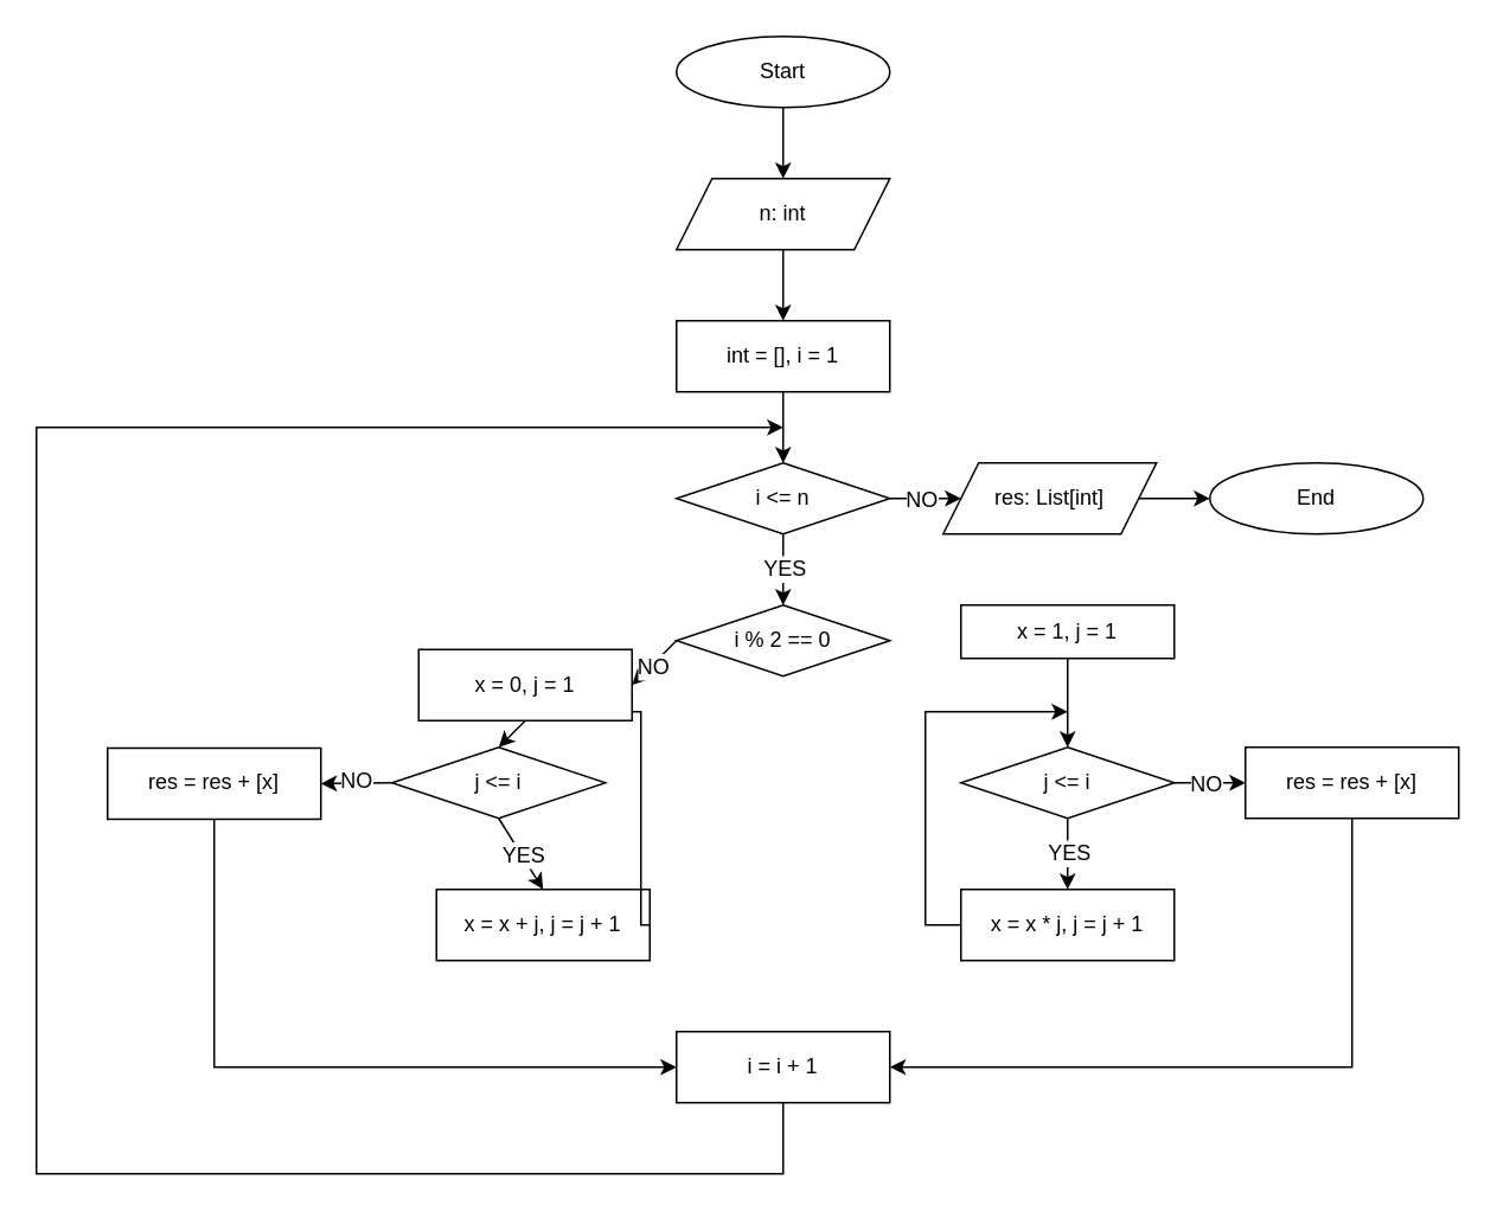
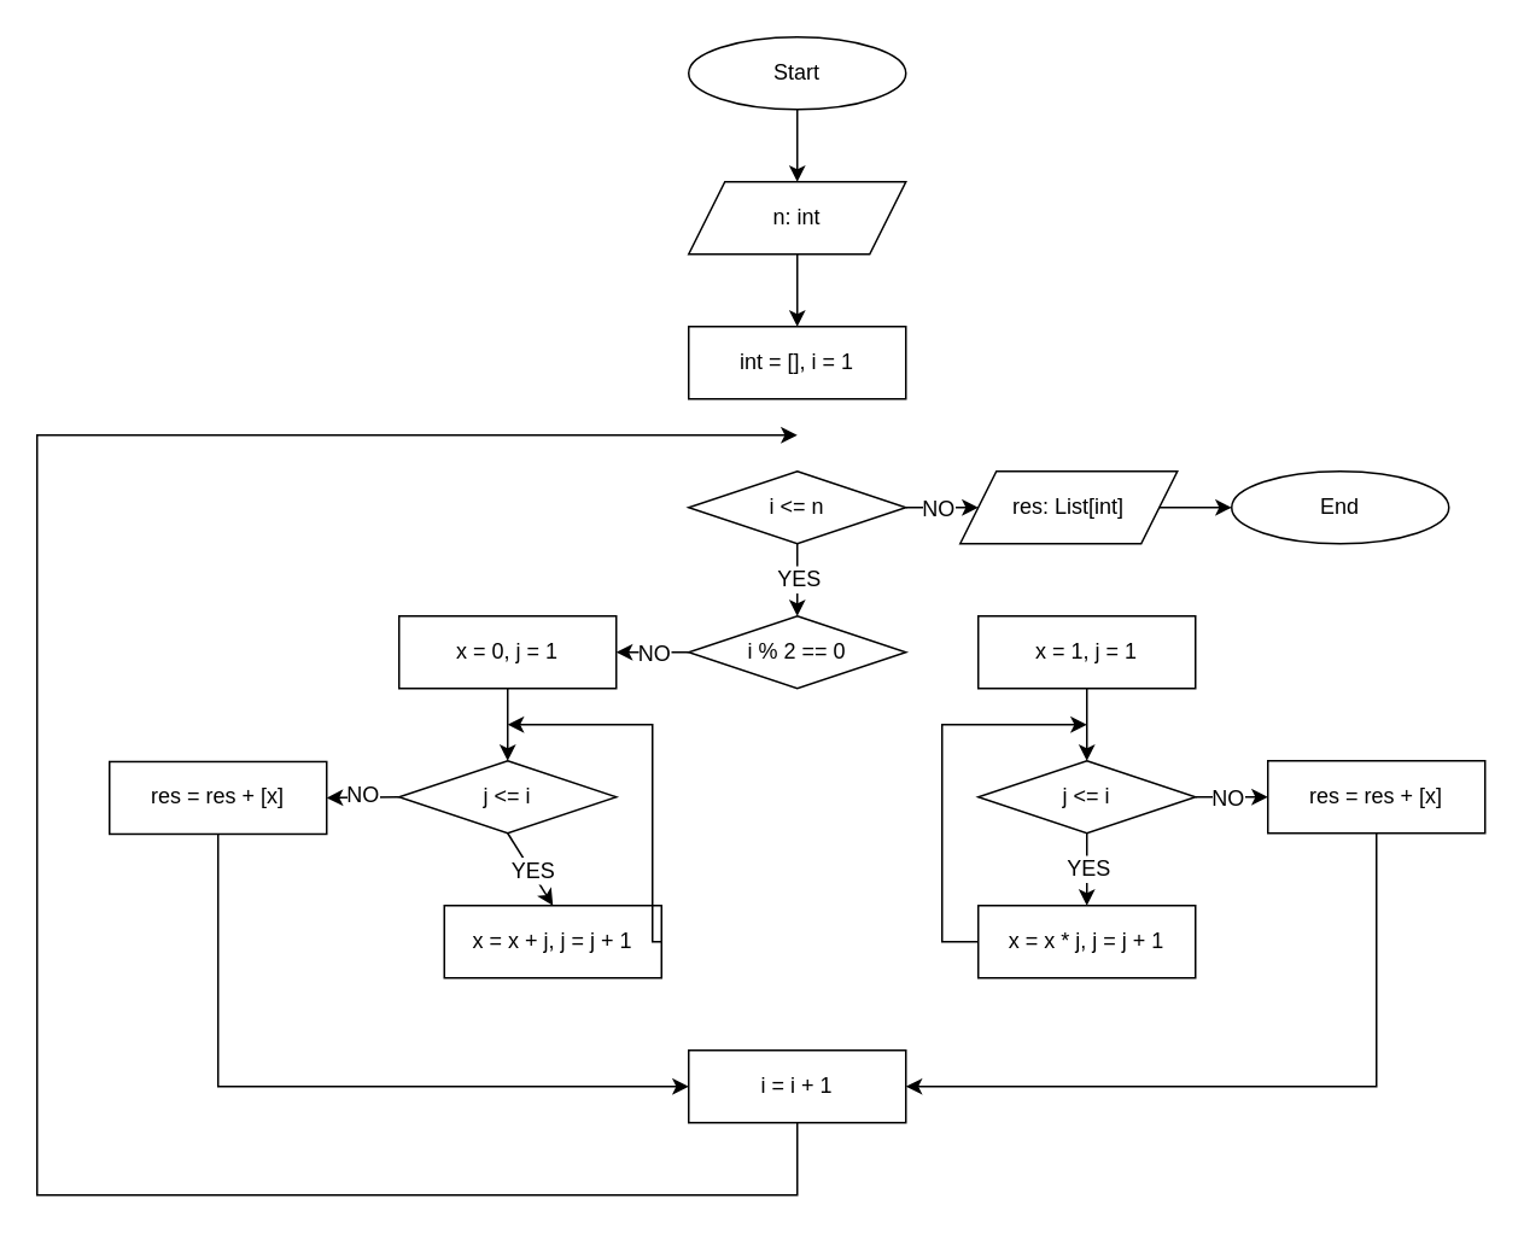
- <mxCell id="8" value="" style="endArrow=classic;html=1;rounded=0;entryX=0.5;entryY=0;entryDx=0;entryDy=0;exitX=0.5;exitY=1;exitDx=0;exitDy=0;" edge="1" parent="1" source="4" target="7"><mxGeometry width="50" height="50" relative="1" as="geometry"><mxPoint x="450" y="230" as="sourcePoint" /><mxPoint x="450" y="190" as="targetPoint" /></mxGeometry></mxCell>
- <mxCell id="17" value="x = 1, j = 1" style="rounded=0;whiteSpace=wrap;html=1;" vertex="1" parent="1"><mxGeometry x="540" y="340" width="120" height="30" as="geometry" /></mxCell>
+ <mxCell id="17" value="x = 1, j = 1" style="rounded=0;whiteSpace=wrap;html=1;" vertex="1" parent="1"><mxGeometry x="540" y="340" width="120" height="40" as="geometry" /></mxCell>
- <mxCell id="38" value="x = 0, j = 1" style="rounded=0;whiteSpace=wrap;html=1;" vertex="1" parent="1"><mxGeometry x="235" y="365" width="120" height="40" as="geometry" /></mxCell>
+ <mxCell id="38" value="x = 0, j = 1" style="rounded=0;whiteSpace=wrap;html=1;" vertex="1" parent="1"><mxGeometry x="220" y="340" width="120" height="40" as="geometry" /></mxCell>
